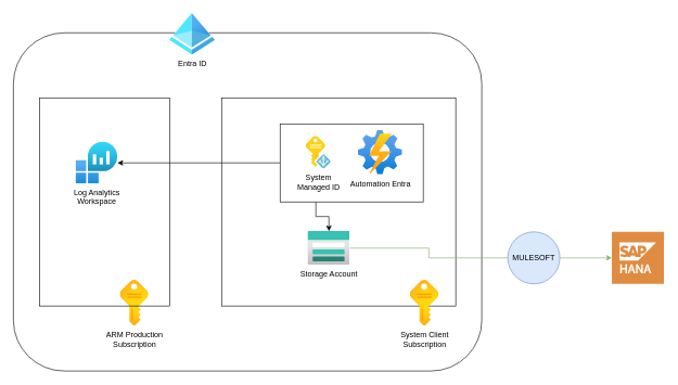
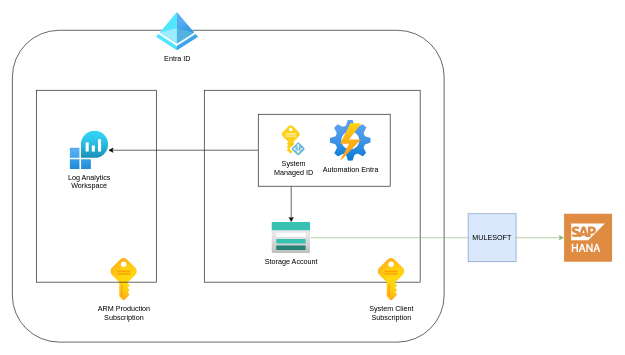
- <mxCell id="12" value="Storage Account" style="image;aspect=fixed;html=1;points=[];align=center;fontSize=12;image=img/lib/azure2/storage/Storage_Accounts.svg;" parent="1" vertex="1"><mxGeometry x="472.5" y="355" width="65" height="52" as="geometry" /></mxCell>
+ <mxCell id="12" value="Storage Account" style="image;aspect=fixed;html=1;points=[];align=center;fontSize=12;image=img/lib/azure2/storage/Storage_Accounts.svg;" parent="1" vertex="1"><mxGeometry x="452.5" y="370" width="65" height="52" as="geometry" /></mxCell>
- <mxCell id="15" value="MULESOFT" style="ellipse;whiteSpace=wrap;html=1;aspect=fixed;fillColor=#dae8fc;strokeColor=#6c8ebf;" parent="1" vertex="1"><mxGeometry x="780" y="356" width="80" height="80" as="geometry" /></mxCell>
+ <mxCell id="15" value="MULESOFT" style="whiteSpace=wrap;html=1;aspect=fixed;fillColor=#dae8fc;strokeColor=#6c8ebf;rounded=0;" parent="1" vertex="1"><mxGeometry x="780" y="356" width="80" height="80" as="geometry" /></mxCell>
